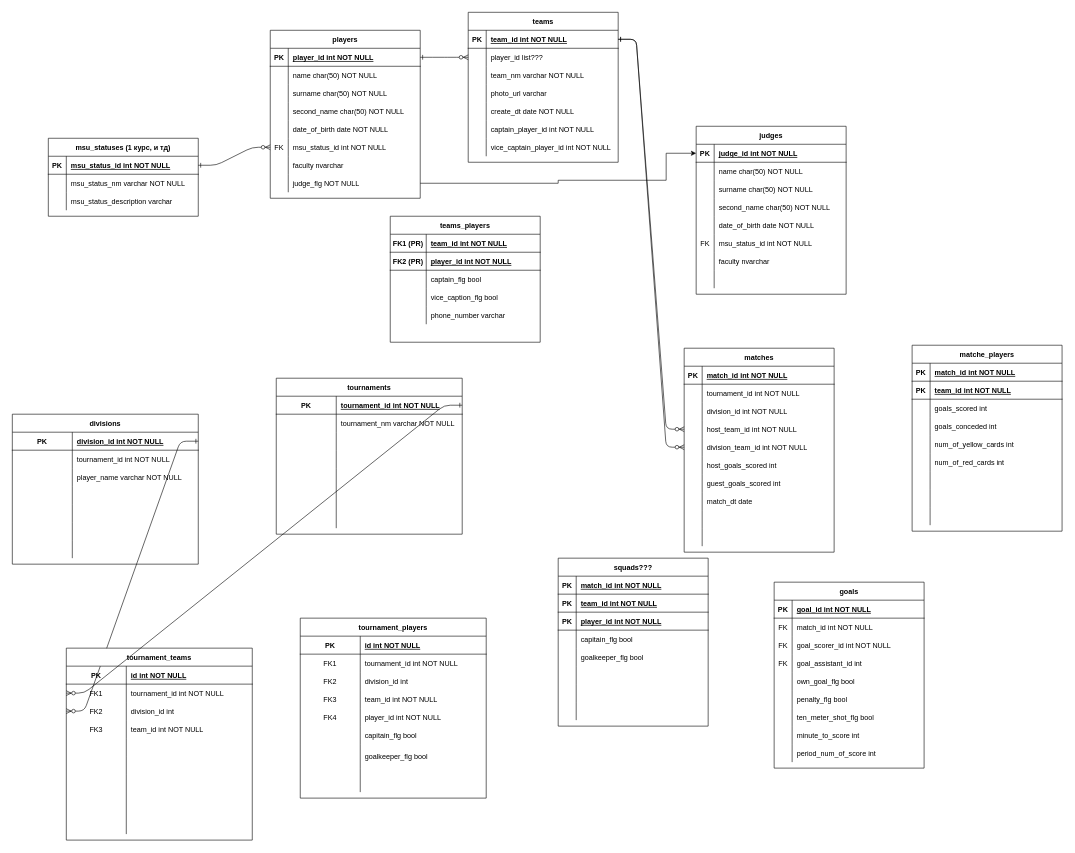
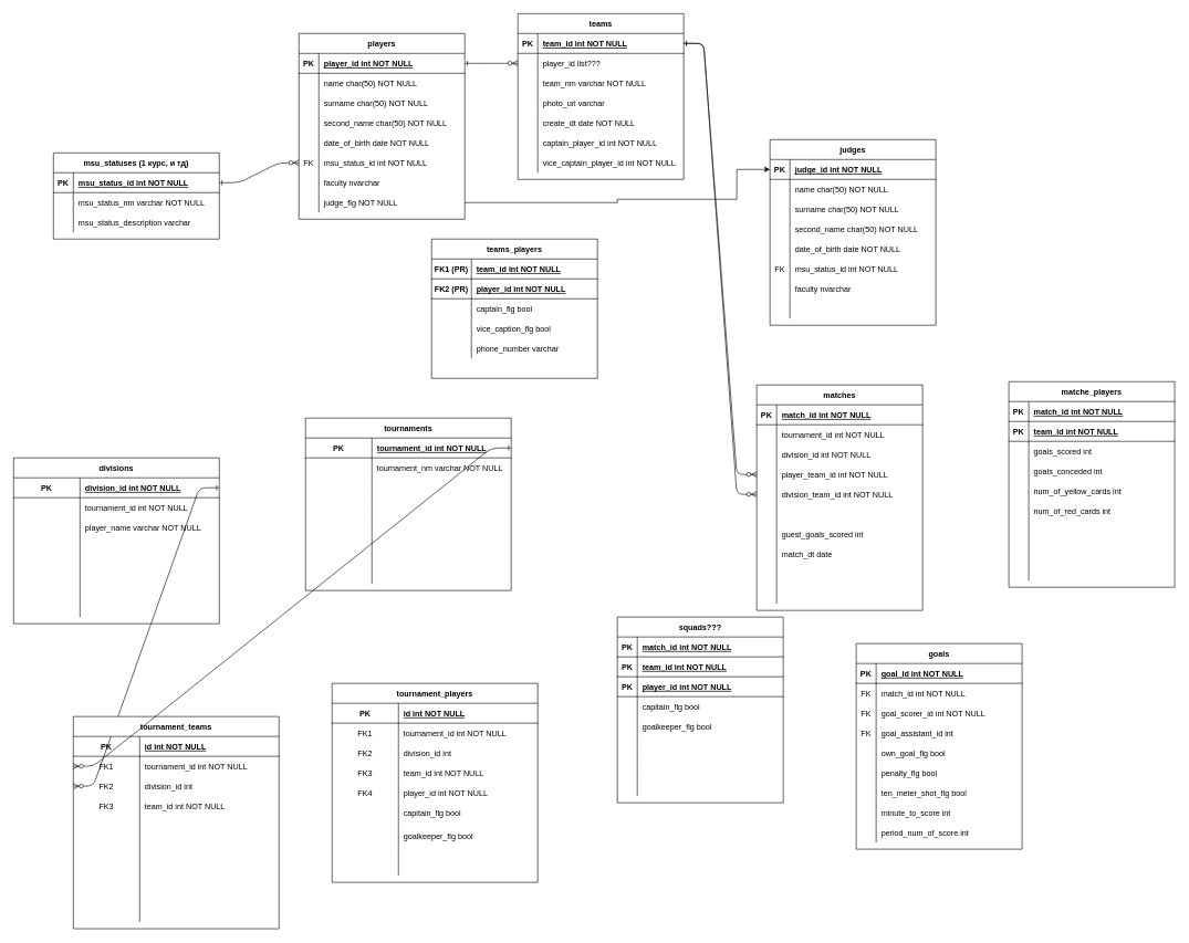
- <mxCell id="138" value="host_team_id int NOT NULL" style="shape=partialRectangle;overflow=hidden;connectable=0;fillColor=none;top=0;left=0;bottom=0;right=0;align=left;spacingLeft=6;" parent="136" vertex="1"><mxGeometry x="30" width="220" height="30" as="geometry"><mxRectangle width="220" height="30" as="alternateBounds" /></mxGeometry></mxCell>
+ <mxCell id="138" value="player_team_id int NOT NULL" style="shape=partialRectangle;overflow=hidden;connectable=0;fillColor=none;top=0;left=0;bottom=0;right=0;align=left;spacingLeft=6;" parent="136" vertex="1"><mxGeometry x="30" width="220" height="30" as="geometry"><mxRectangle width="220" height="30" as="alternateBounds" /></mxGeometry></mxCell>
- <mxCell id="144" value="host_goals_scored int" style="shape=partialRectangle;overflow=hidden;connectable=0;fillColor=none;top=0;left=0;bottom=0;right=0;align=left;spacingLeft=6;" parent="142" vertex="1"><mxGeometry x="30" width="220" height="30" as="geometry"><mxRectangle width="220" height="30" as="alternateBounds" /></mxGeometry></mxCell>
